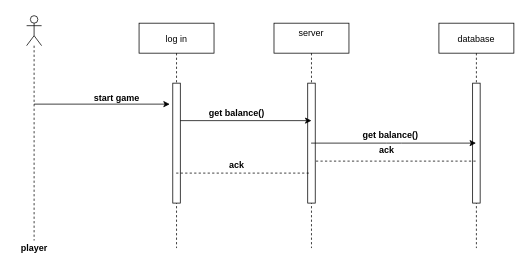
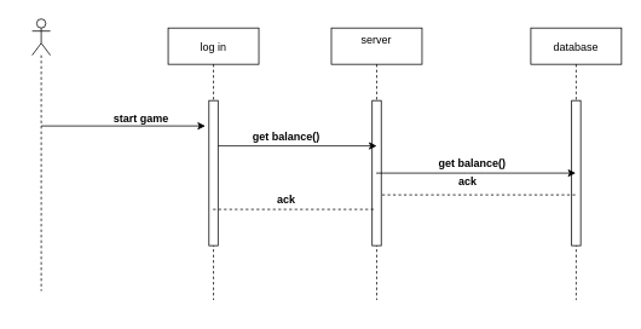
- <mxCell id="19" value="&lt;b&gt;player&lt;/b&gt;" style="text;html=1;align=center;verticalAlign=middle;resizable=0;points=[];autosize=1;" vertex="1" parent="1"><mxGeometry x="20" y="320" width="50" height="20" as="geometry" /></mxCell>
